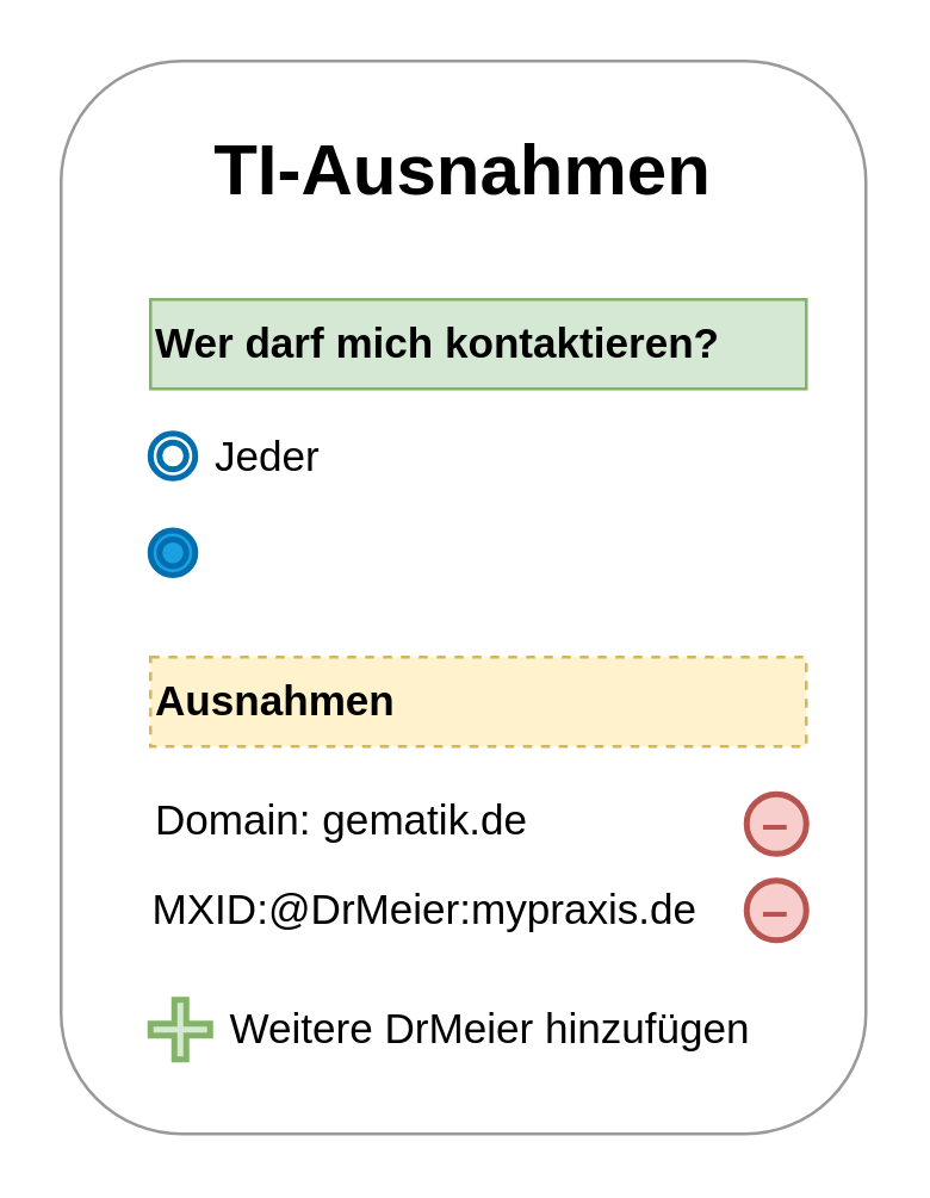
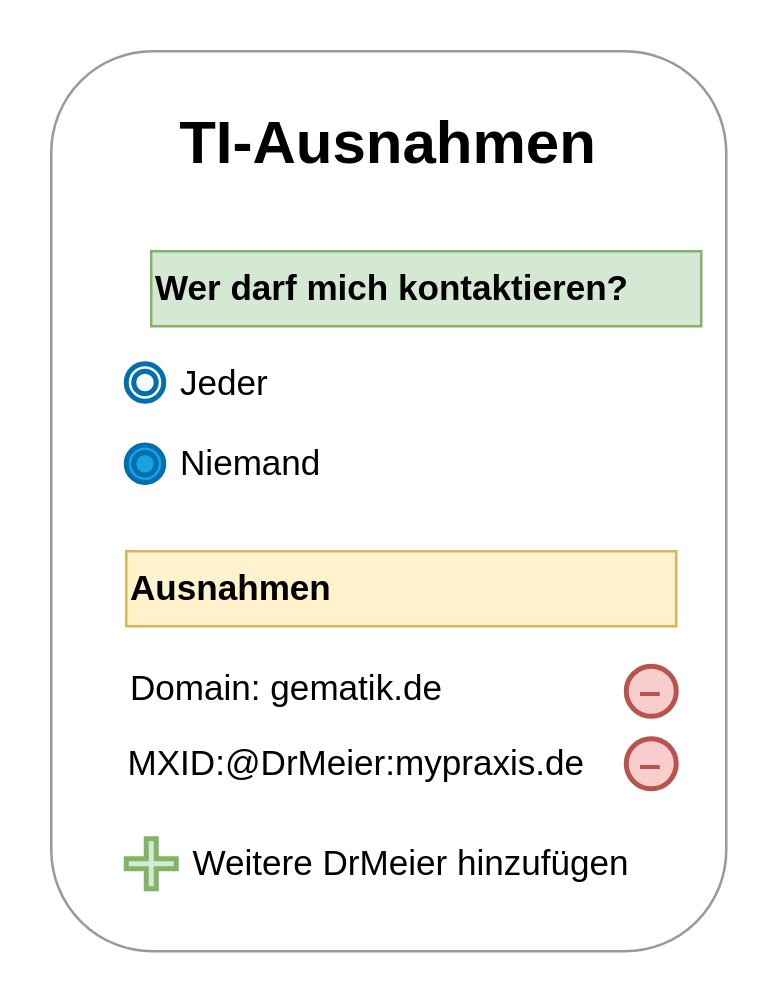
- <mxCell id="3" value="&lt;h3&gt;Wer darf mich kontaktieren?&lt;/h3&gt;" style="rounded=0;whiteSpace=wrap;html=1;fillColor=#d5e8d4;strokeColor=#82b366;align=left;" parent="1" vertex="1"><mxGeometry x="50" y="100" width="220" height="30" as="geometry" /></mxCell>
+ <mxCell id="3" value="&lt;h3&gt;Wer darf mich kontaktieren?&lt;/h3&gt;" style="rounded=0;whiteSpace=wrap;html=1;fillColor=#d5e8d4;strokeColor=#82b366;align=left;" parent="1" vertex="1"><mxGeometry x="60" y="100" width="220" height="30" as="geometry" /></mxCell>
+ <mxCell id="9" value="&lt;p&gt;&lt;font style=&quot;font-size: 14.04px;&quot;&gt;Niemand&lt;/font&gt;&lt;/p&gt;" style="text;html=1;align=left;verticalAlign=middle;whiteSpace=wrap;rounded=0;" parent="7" vertex="1"><mxGeometry x="20" width="60" height="30" as="geometry" /></mxCell>
- <mxCell id="10" value="&lt;h3&gt;Ausnahmen&lt;/h3&gt;" style="rounded=0;whiteSpace=wrap;html=1;fillColor=#fff2cc;strokeColor=#d6b656;align=left;dashed=1;" parent="1" vertex="1"><mxGeometry x="50" y="220" width="220" height="30" as="geometry" /></mxCell>
+ <mxCell id="10" value="&lt;h3&gt;Ausnahmen&lt;/h3&gt;" style="rounded=0;whiteSpace=wrap;html=1;fillColor=#fff2cc;strokeColor=#d6b656;align=left;" parent="1" vertex="1"><mxGeometry x="50" y="220" width="220" height="30" as="geometry" /></mxCell>
